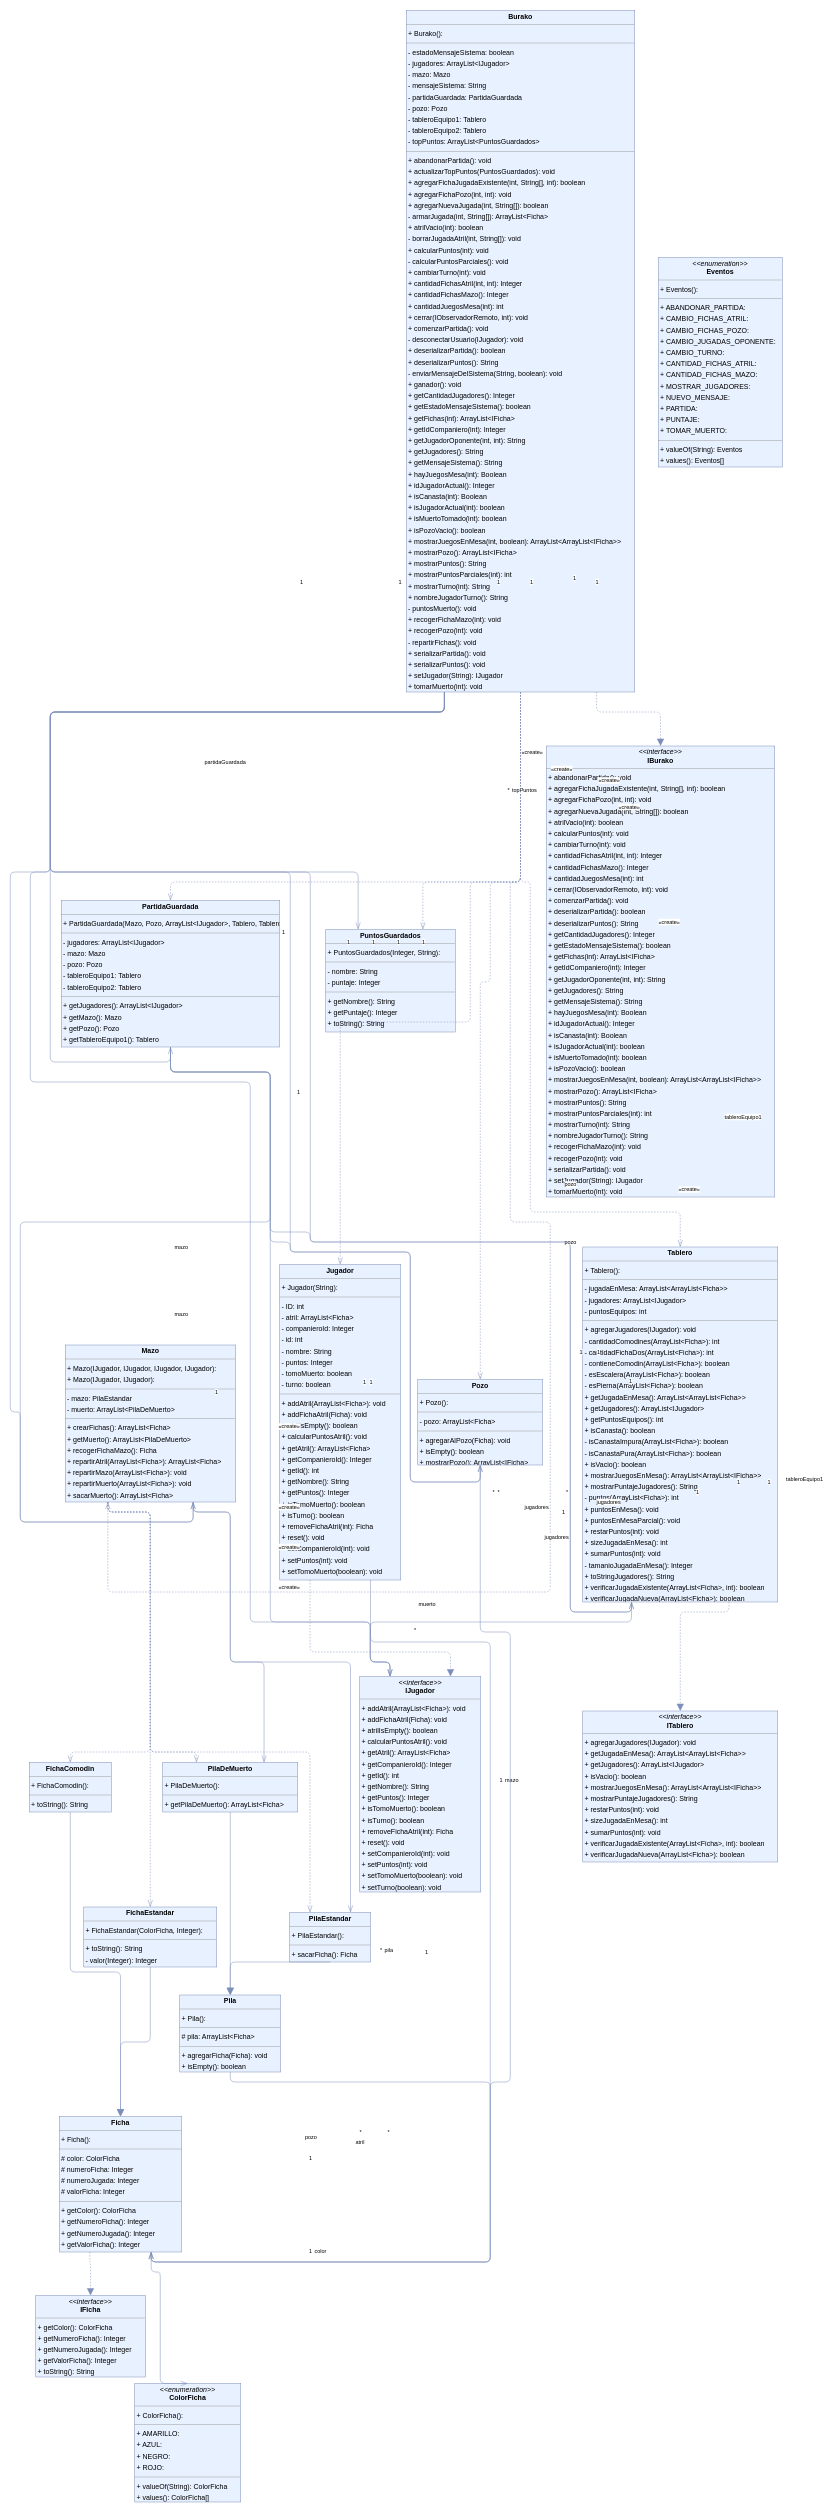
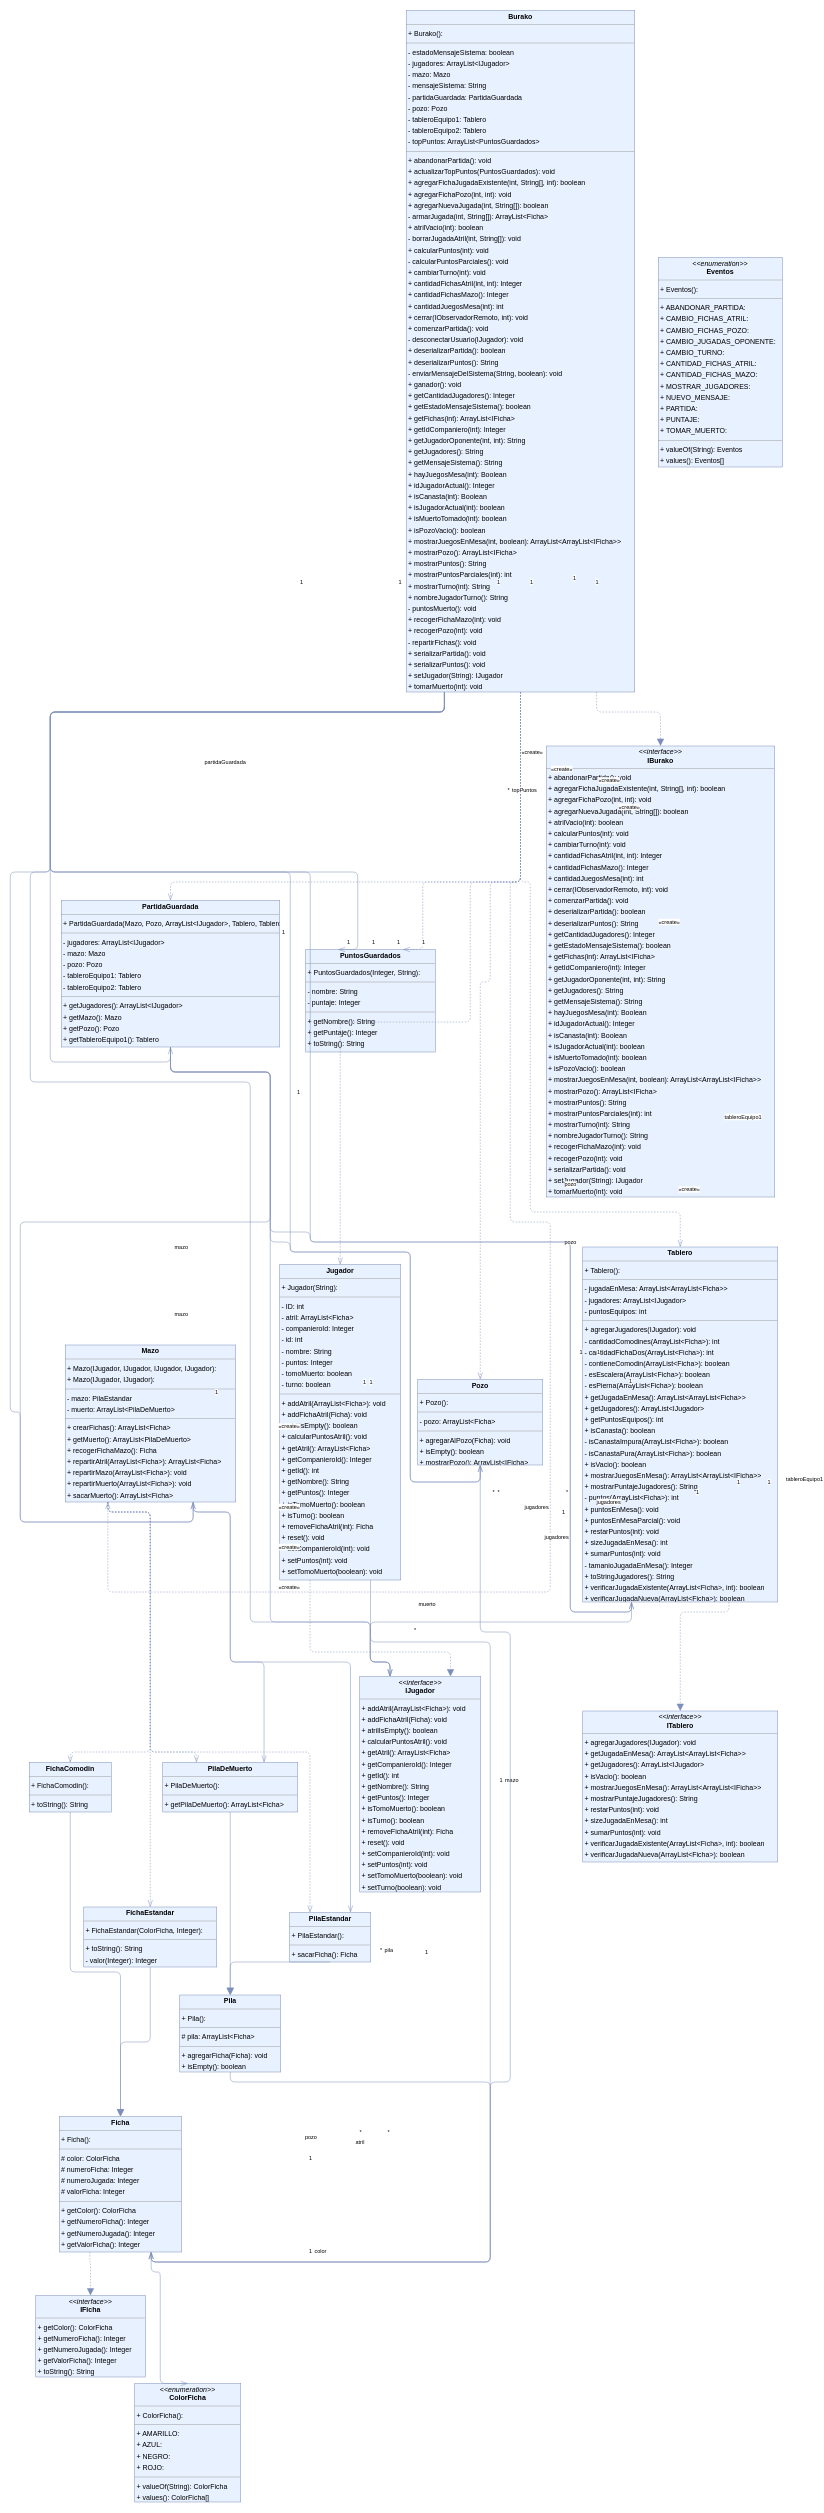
- <mxCell id="19" value="&lt;p style=&quot;margin:0px;margin-top:4px;text-align:center;&quot;&gt;&lt;b&gt;PuntosGuardados&lt;/b&gt;&lt;/p&gt;&lt;hr size=&quot;1&quot;/&gt;&lt;p style=&quot;margin:0 0 0 4px;line-height:1.6;&quot;&gt;+ PuntosGuardados(Integer, String): &lt;/p&gt;&lt;hr size=&quot;1&quot;/&gt;&lt;p style=&quot;margin:0 0 0 4px;line-height:1.6;&quot;&gt;- nombre: String&lt;br/&gt;- puntaje: Integer&lt;/p&gt;&lt;hr size=&quot;1&quot;/&gt;&lt;p style=&quot;margin:0 0 0 4px;line-height:1.6;&quot;&gt;+ getNombre(): String&lt;br/&gt;+ getPuntaje(): Integer&lt;br/&gt;+ toString(): String&lt;/p&gt;" style="verticalAlign=top;align=left;overflow=fill;fontSize=14;fontFamily=Helvetica;html=1;rounded=0;shadow=0;comic=0;labelBackgroundColor=none;strokeWidth=1;fillColor=#E8F1FF;strokeColor=#7C8EBA;" parent="1" vertex="1"><mxGeometry x="651" y="1858" width="259" height="205" as="geometry" /></mxCell>
+ <mxCell id="19" value="&lt;p style=&quot;margin:0px;margin-top:4px;text-align:center;&quot;&gt;&lt;b&gt;PuntosGuardados&lt;/b&gt;&lt;/p&gt;&lt;hr size=&quot;1&quot;/&gt;&lt;p style=&quot;margin:0 0 0 4px;line-height:1.6;&quot;&gt;+ PuntosGuardados(Integer, String): &lt;/p&gt;&lt;hr size=&quot;1&quot;/&gt;&lt;p style=&quot;margin:0 0 0 4px;line-height:1.6;&quot;&gt;- nombre: String&lt;br/&gt;- puntaje: Integer&lt;/p&gt;&lt;hr size=&quot;1&quot;/&gt;&lt;p style=&quot;margin:0 0 0 4px;line-height:1.6;&quot;&gt;+ getNombre(): String&lt;br/&gt;+ getPuntaje(): Integer&lt;br/&gt;+ toString(): String&lt;/p&gt;" style="verticalAlign=top;align=left;overflow=fill;fontSize=14;fontFamily=Helvetica;html=1;rounded=0;shadow=0;comic=0;labelBackgroundColor=none;strokeWidth=1;fillColor=#E8F1FF;strokeColor=#7C8EBA;" parent="1" vertex="1"><mxGeometry x="611" y="1898" width="259" height="205" as="geometry" /></mxCell>
